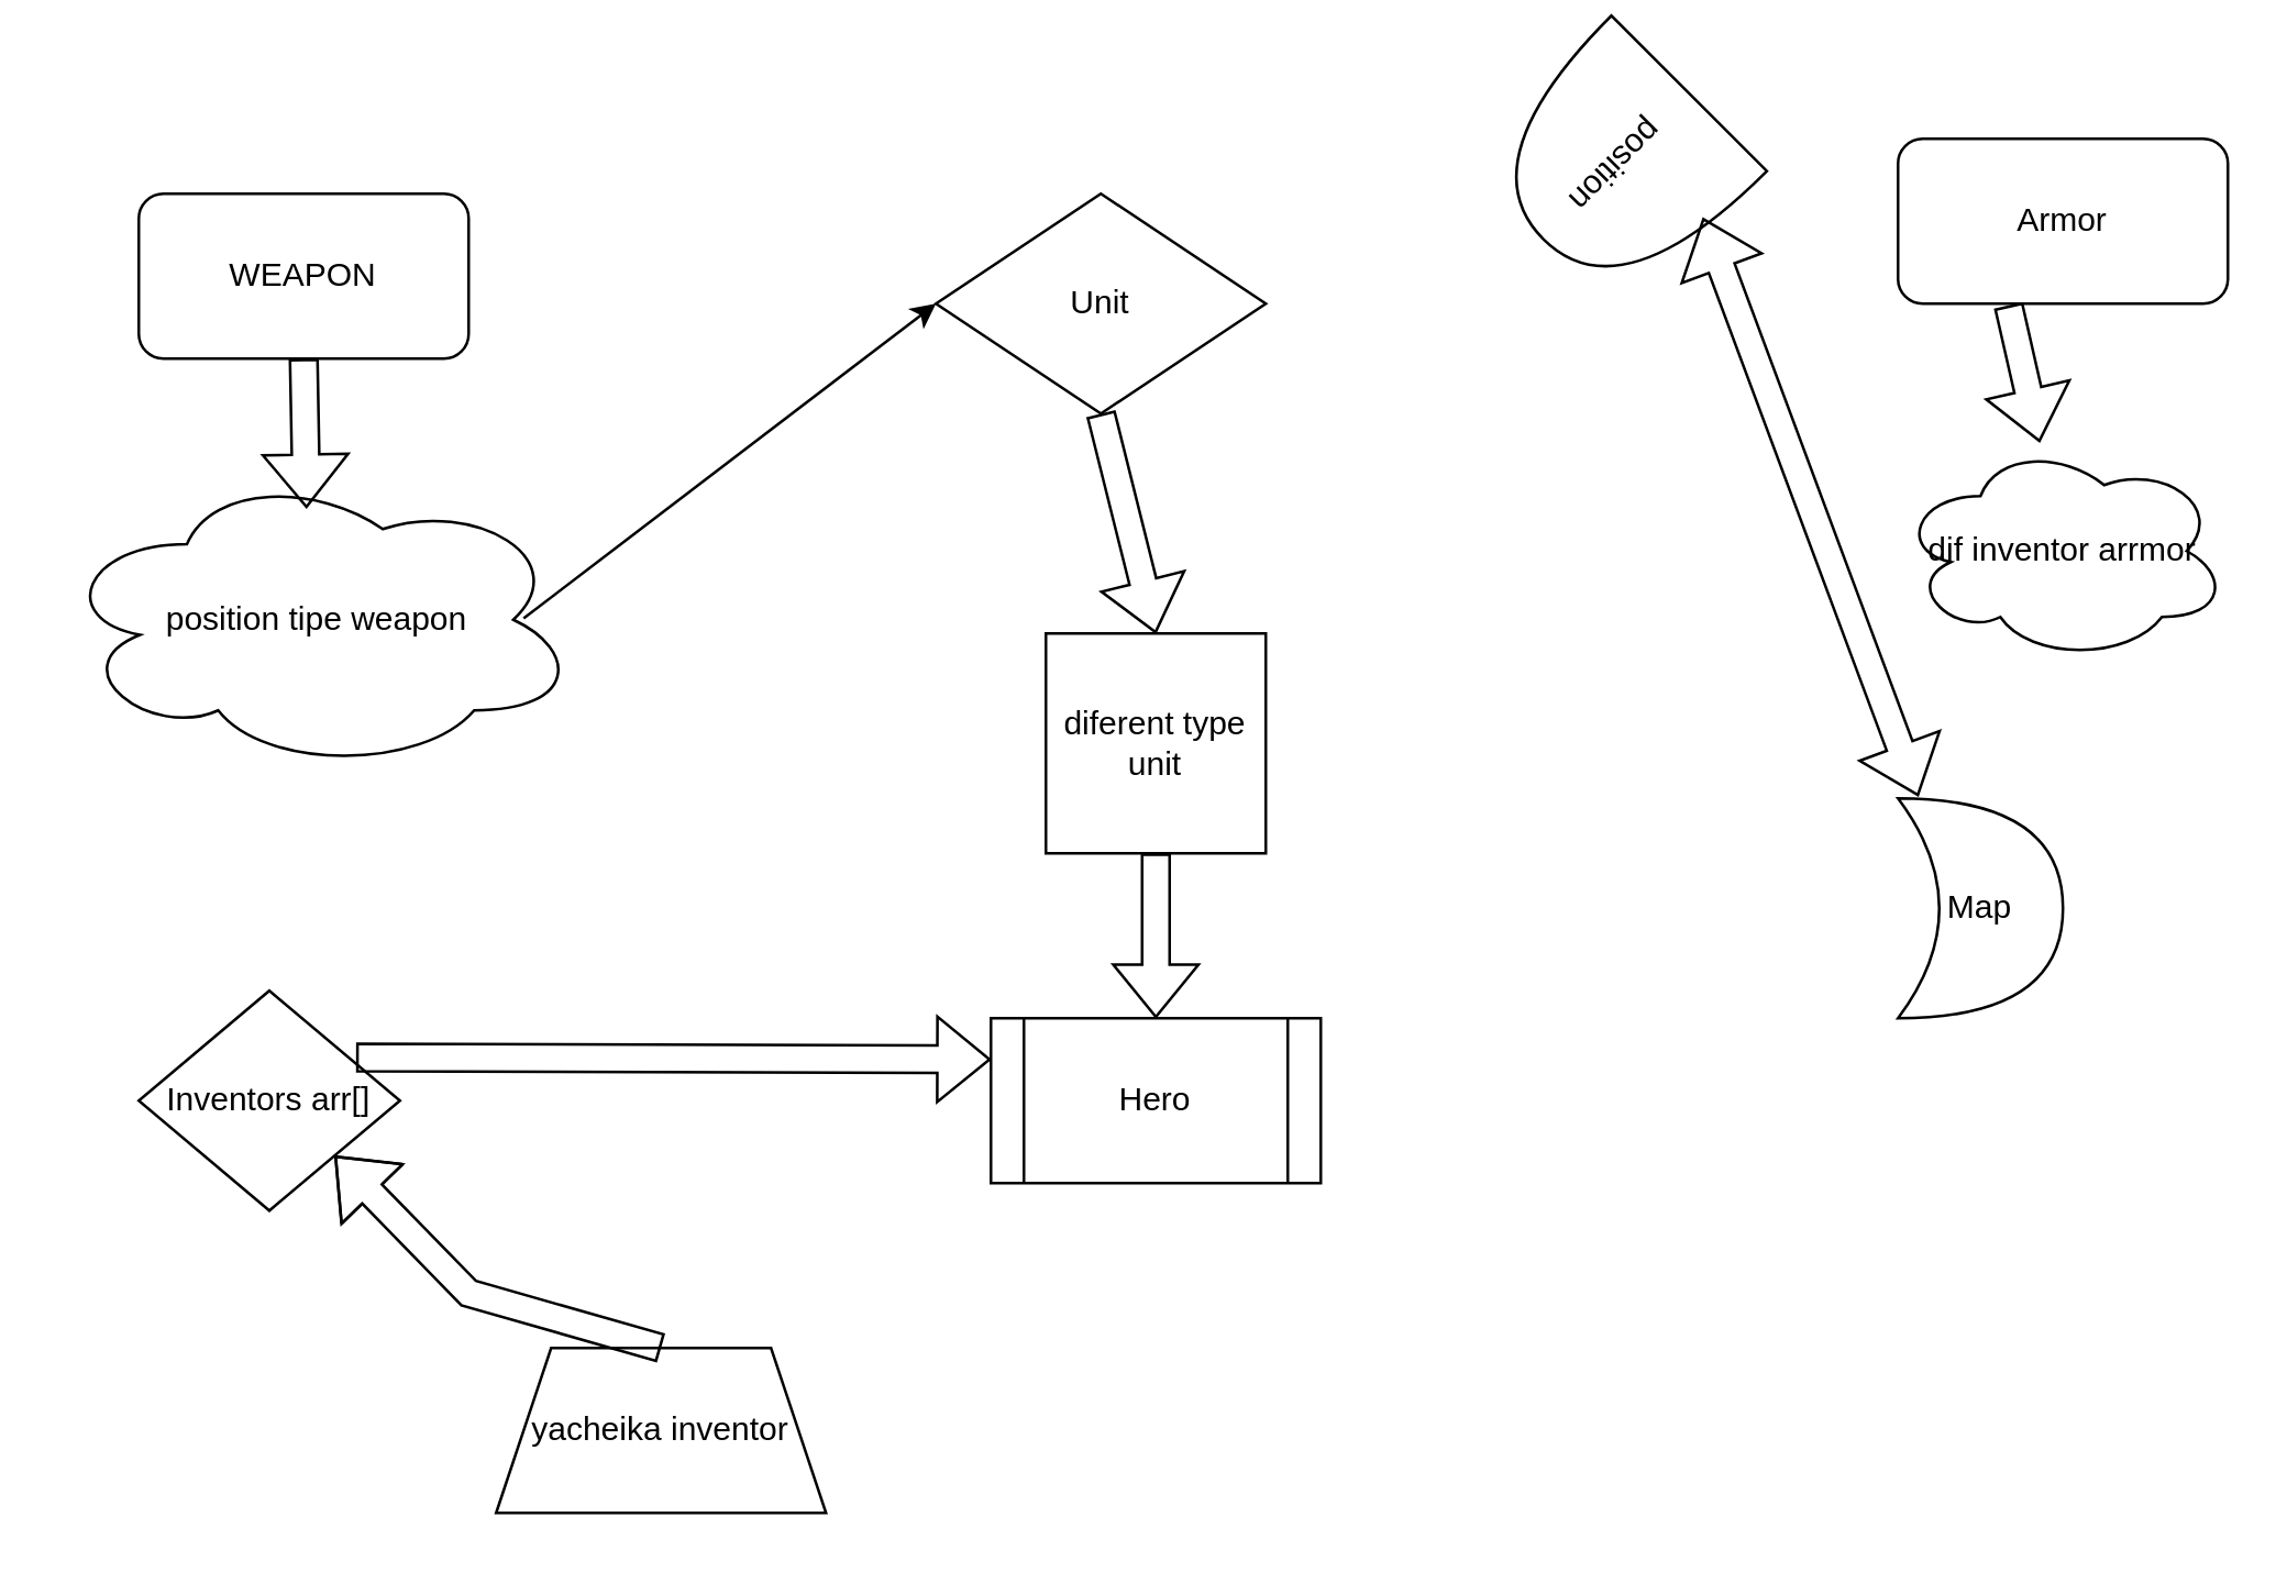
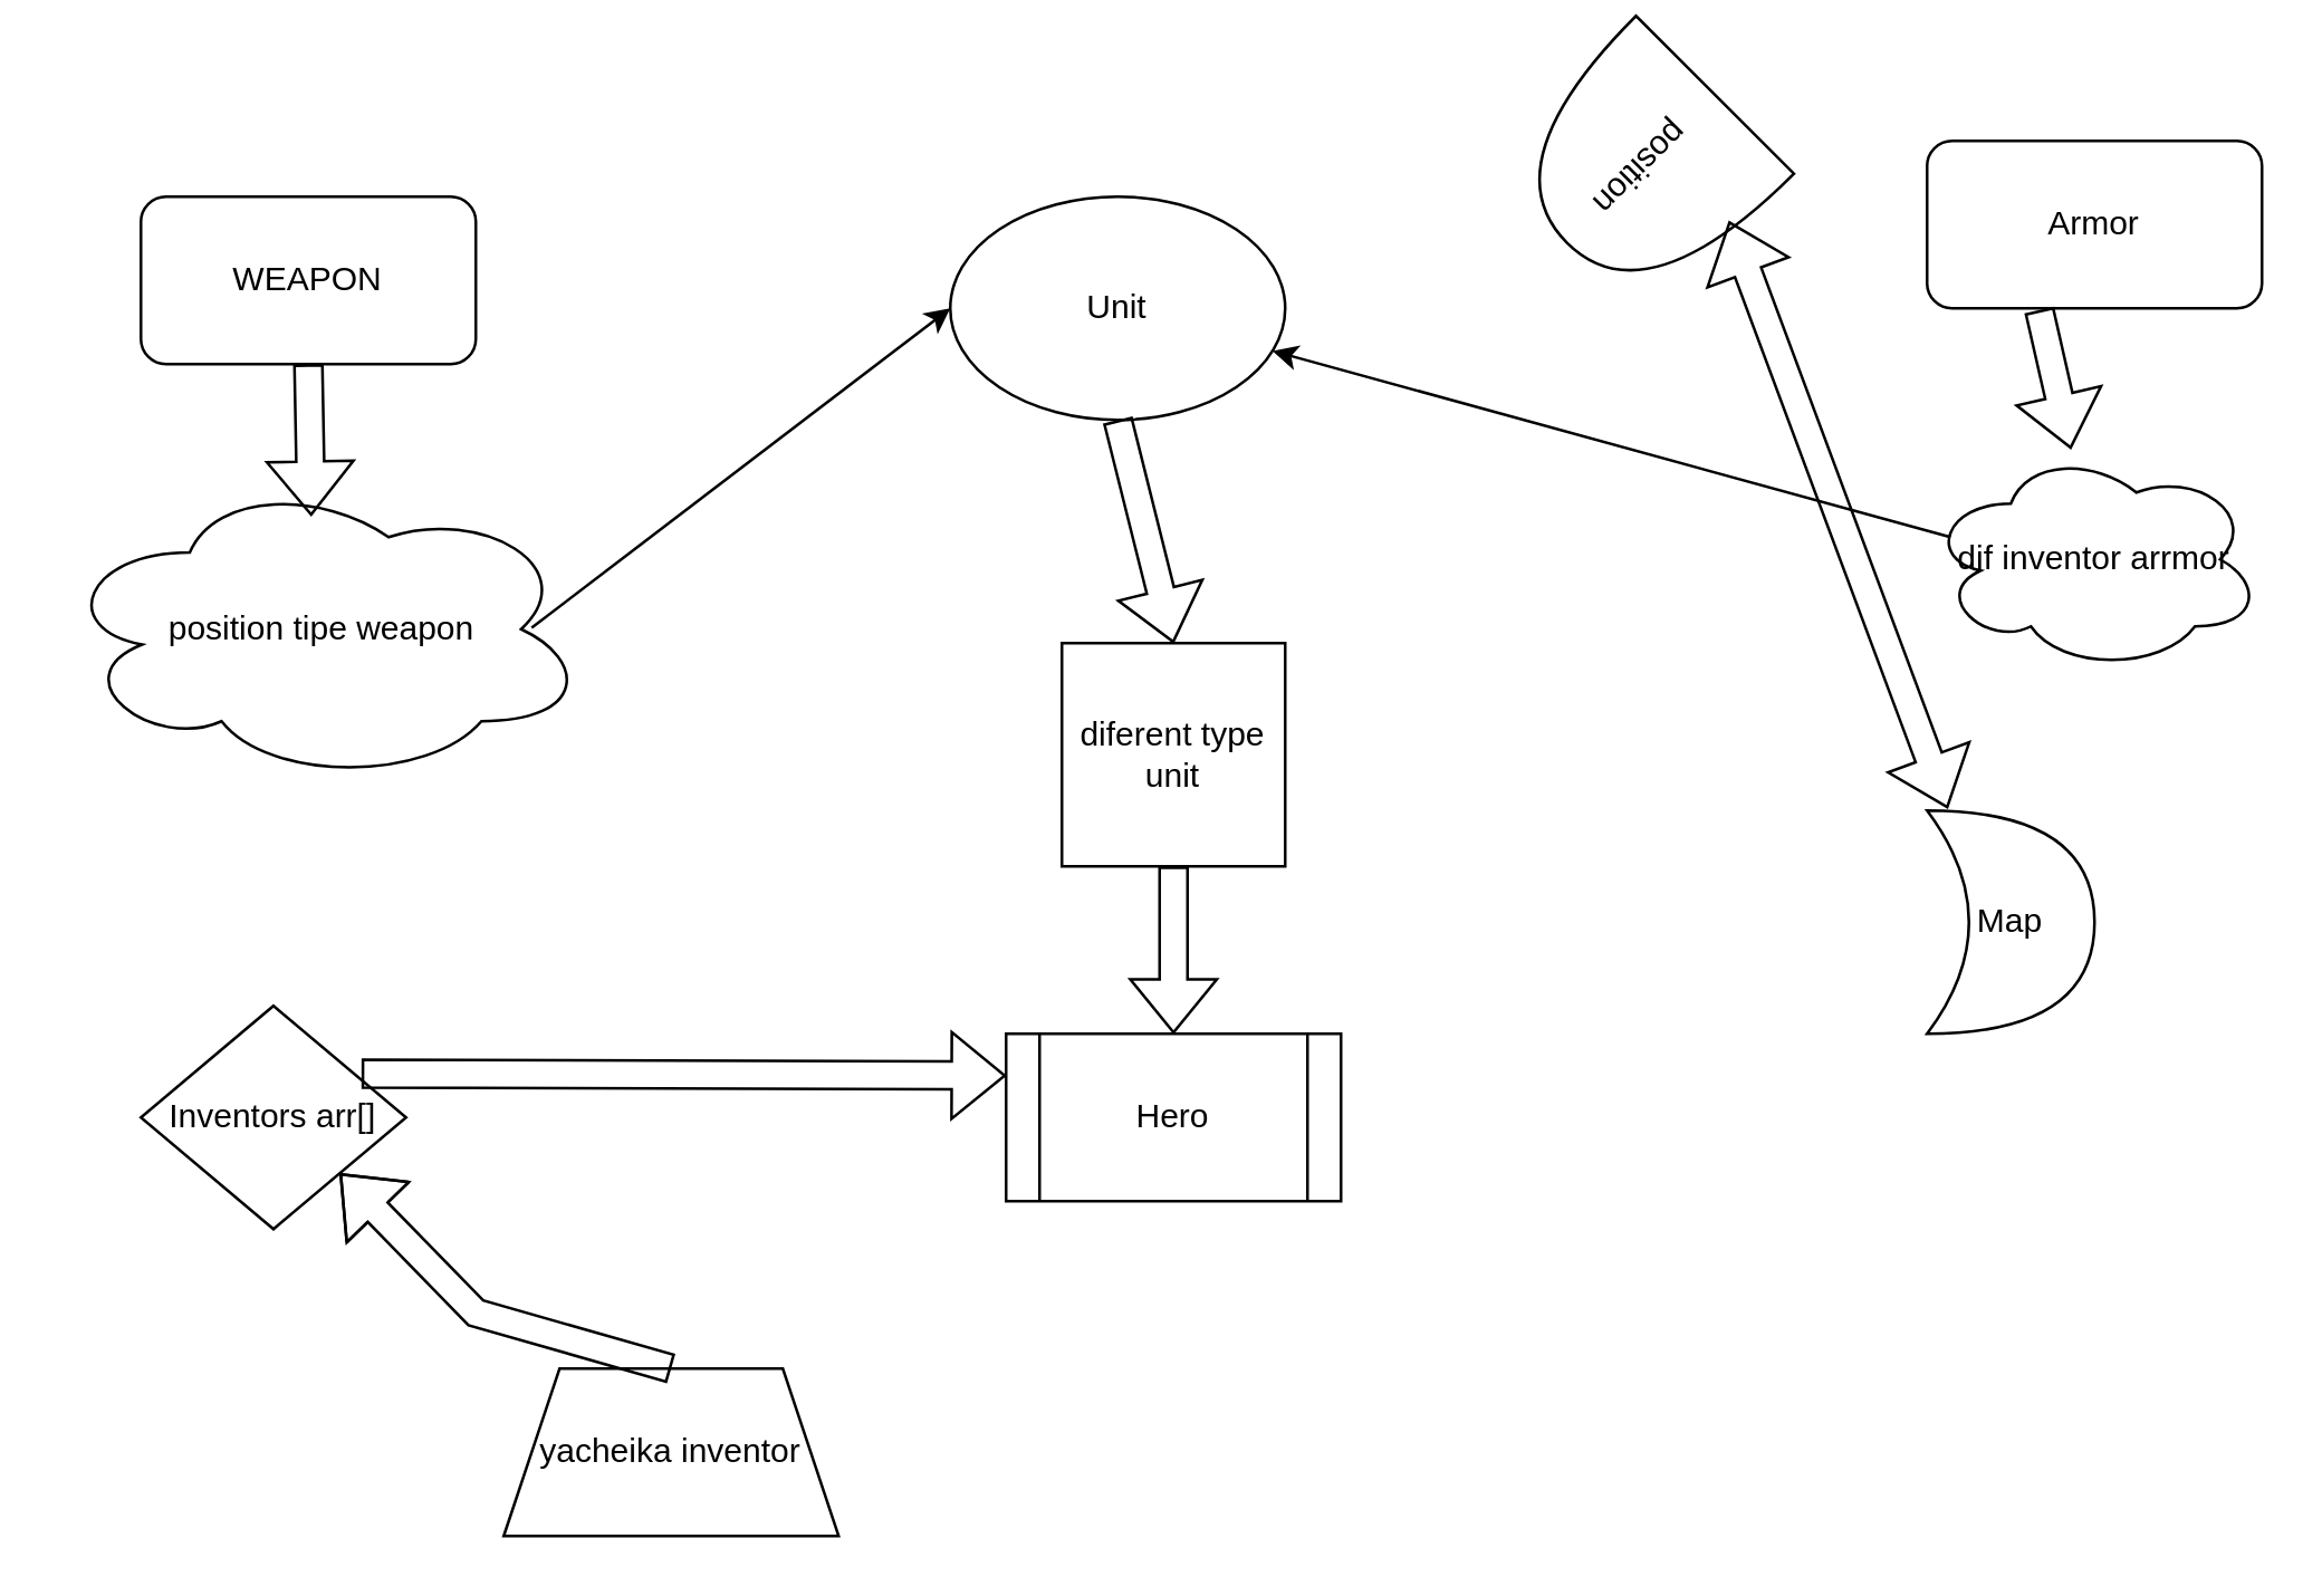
- <mxCell id="5" value="Unit" style="rhombus;whiteSpace=wrap;html=1;" vertex="1" parent="1"><mxGeometry x="340" y="70" width="120" height="80" as="geometry" /></mxCell>
+ <mxCell id="5" value="Unit" style="ellipse;whiteSpace=wrap;html=1;" vertex="1" parent="1"><mxGeometry x="340" y="70" width="120" height="80" as="geometry" /></mxCell>
+ <mxCell id="14" value="" style="endArrow=classic;html=1;rounded=0;exitX=0.07;exitY=0.4;exitDx=0;exitDy=0;exitPerimeter=0;" edge="1" parent="1" source="12" target="5"><mxGeometry width="50" height="50" relative="1" as="geometry"><mxPoint x="390" y="340" as="sourcePoint" /><mxPoint x="440" y="290" as="targetPoint" /></mxGeometry></mxCell>
